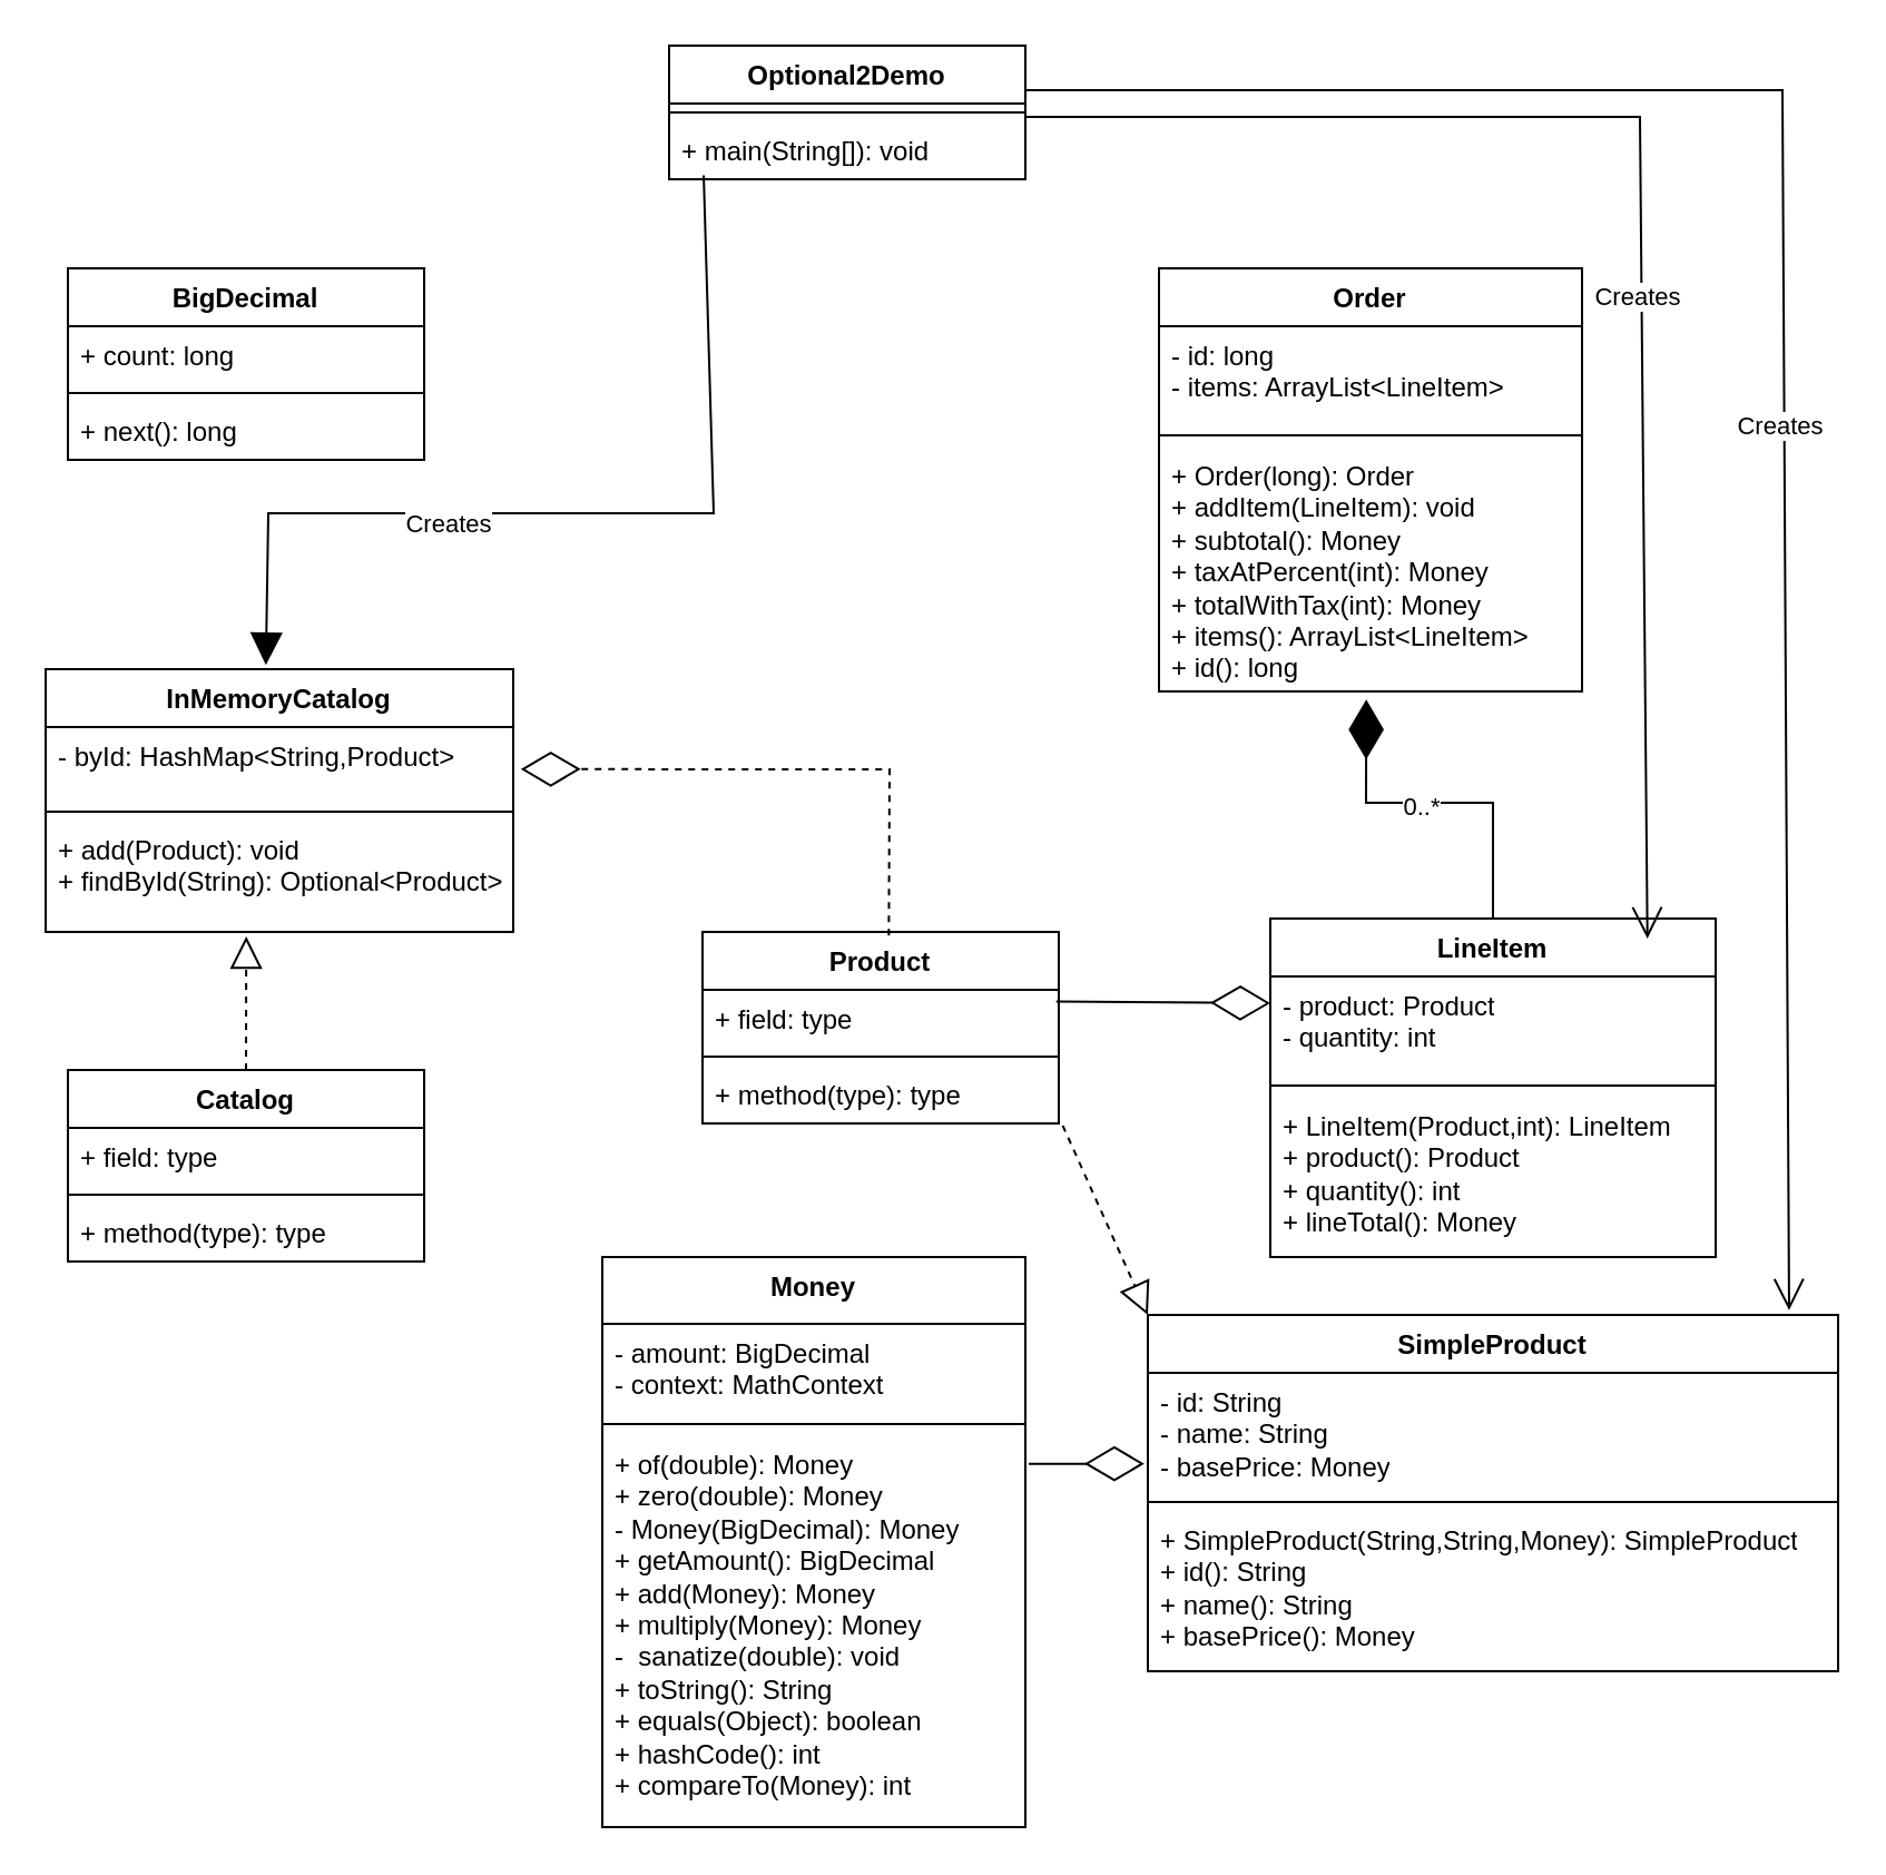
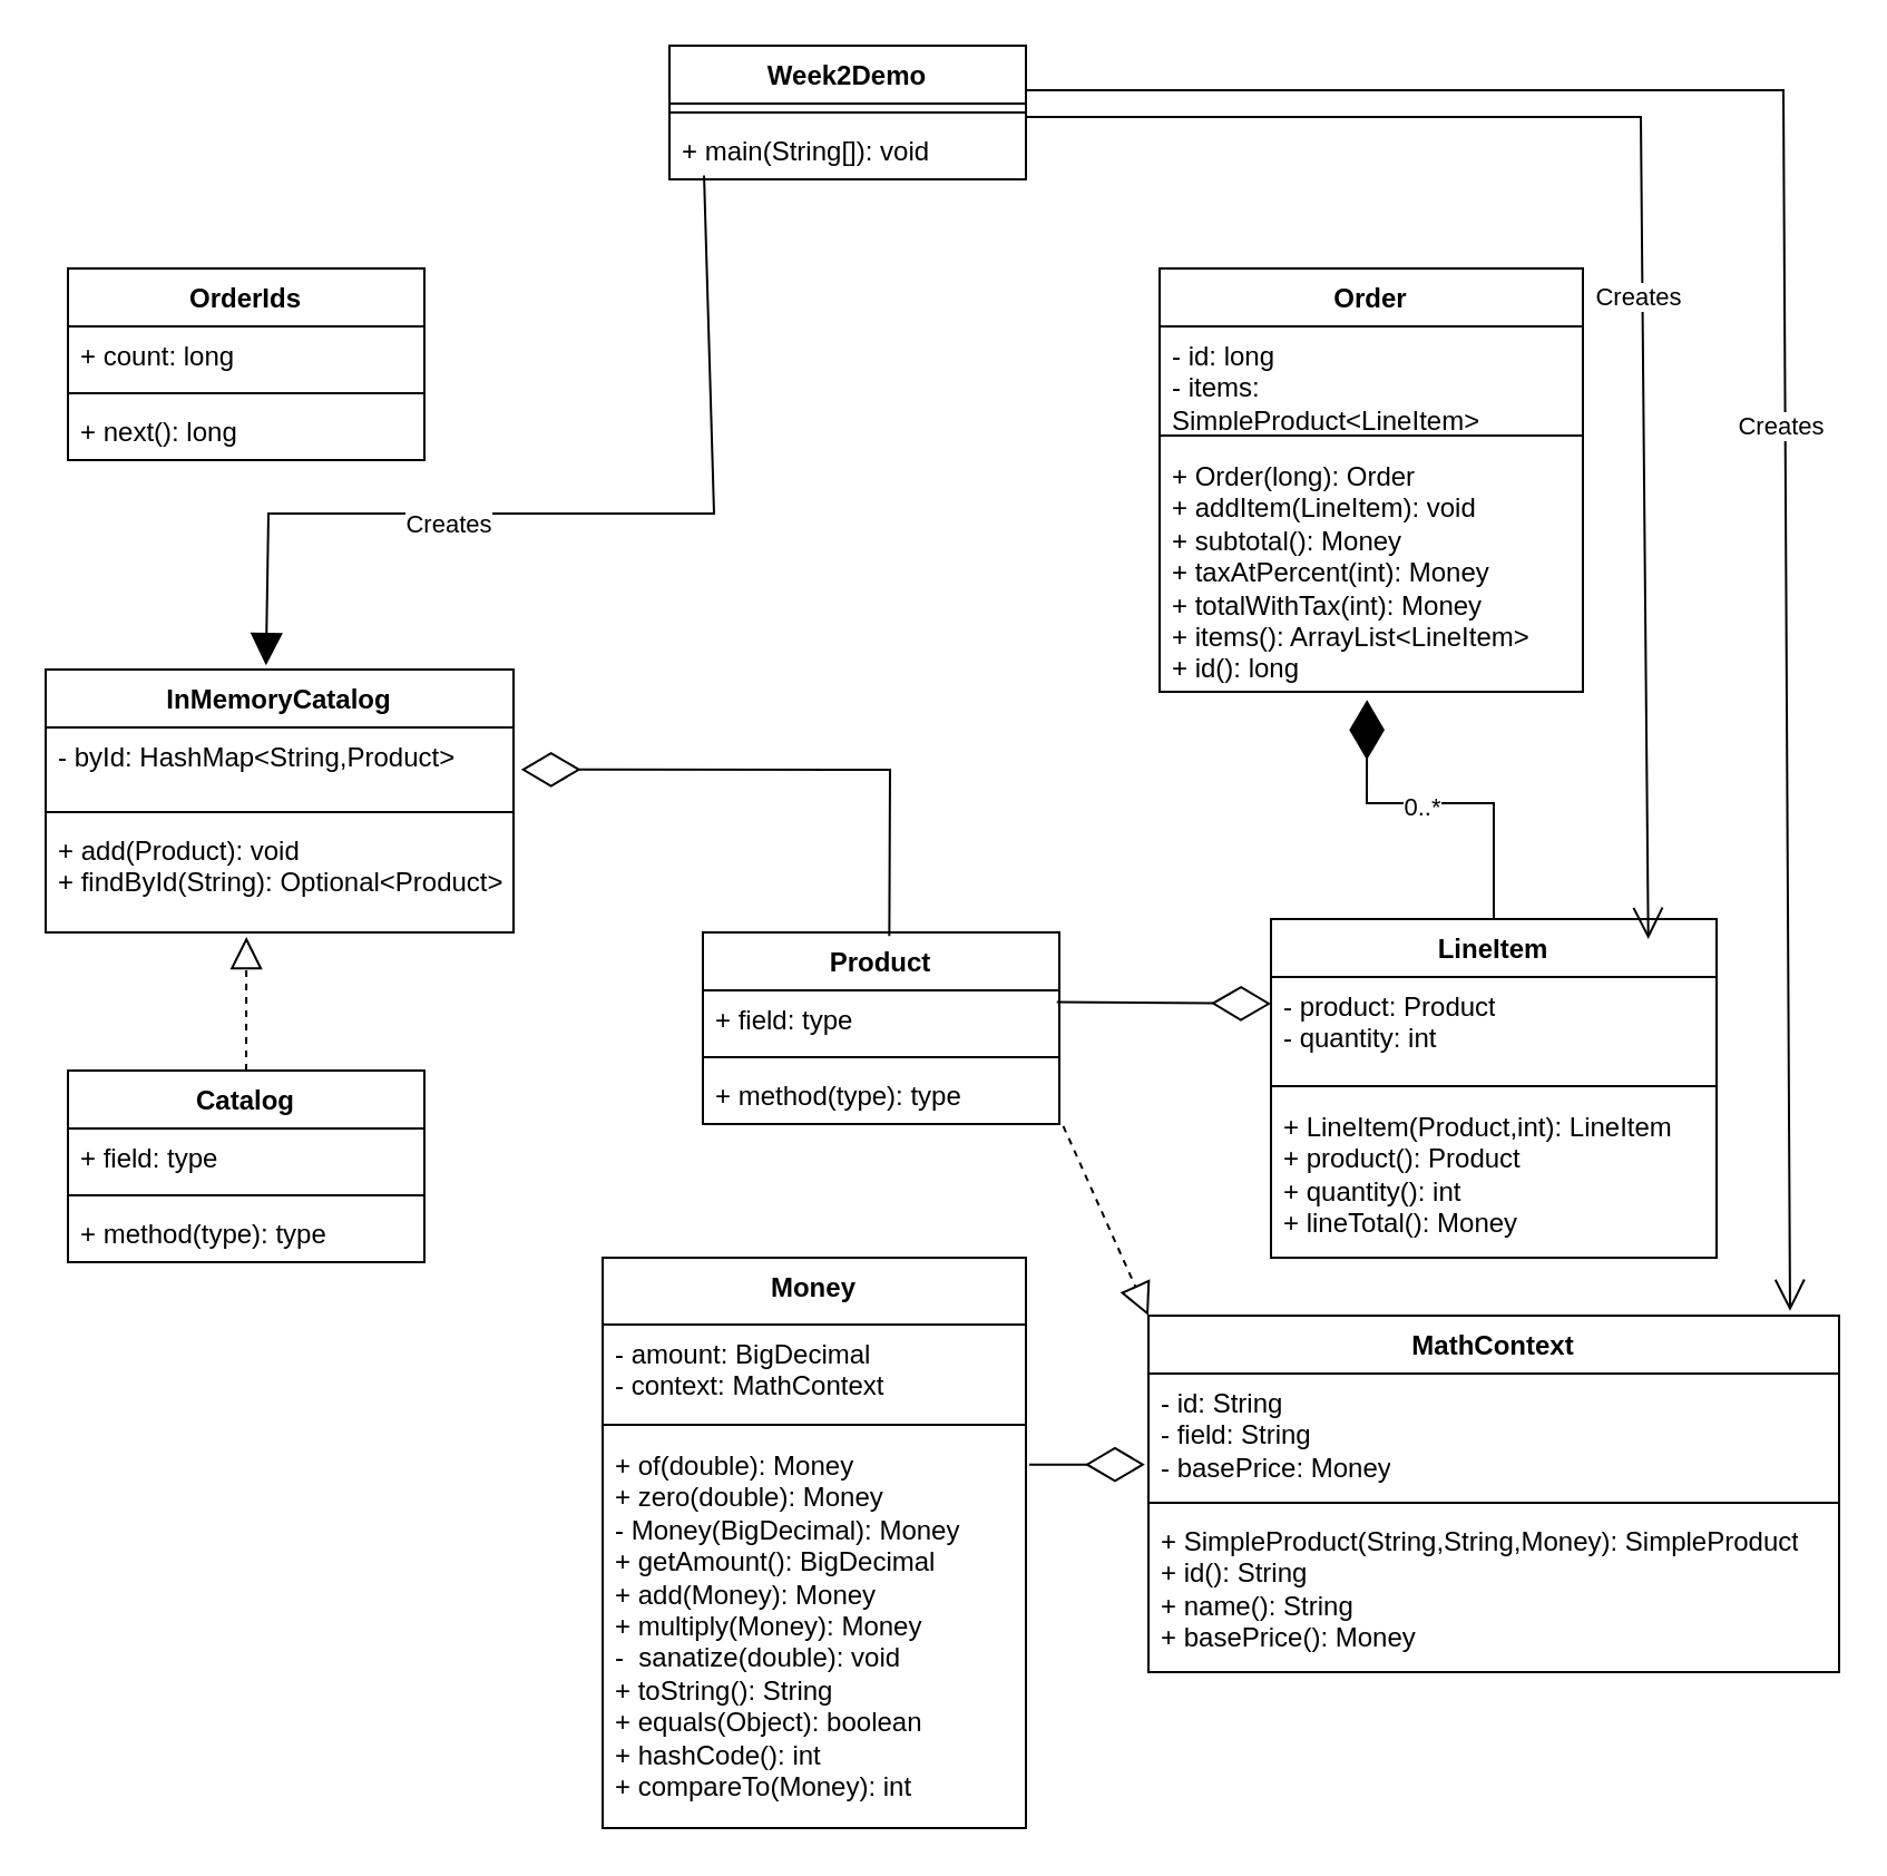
- <mxCell id="14" value="&lt;div&gt;Optional2Demo&lt;/div&gt;" style="swimlane;fontStyle=1;align=center;verticalAlign=top;childLayout=stackLayout;horizontal=1;startSize=26;horizontalStack=0;resizeParent=1;resizeParentMax=0;resizeLast=0;collapsible=1;marginBottom=0;whiteSpace=wrap;html=1;" vertex="1" parent="1"><mxGeometry x="300" y="20" width="160" height="60" as="geometry" /></mxCell>
+ <mxCell id="14" value="&lt;div&gt;Week2Demo&lt;/div&gt;" style="swimlane;fontStyle=1;align=center;verticalAlign=top;childLayout=stackLayout;horizontal=1;startSize=26;horizontalStack=0;resizeParent=1;resizeParentMax=0;resizeLast=0;collapsible=1;marginBottom=0;whiteSpace=wrap;html=1;" vertex="1" parent="1"><mxGeometry x="300" y="20" width="160" height="60" as="geometry" /></mxCell>
- <mxCell id="25" value="&lt;div&gt;BigDecimal&lt;/div&gt;" style="swimlane;fontStyle=1;align=center;verticalAlign=top;childLayout=stackLayout;horizontal=1;startSize=26;horizontalStack=0;resizeParent=1;resizeParentMax=0;resizeLast=0;collapsible=1;marginBottom=0;whiteSpace=wrap;html=1;" vertex="1" parent="1"><mxGeometry x="30" y="120" width="160" height="86" as="geometry"><mxRectangle x="520" y="570" width="90" height="30" as="alternateBounds" /></mxGeometry></mxCell>
+ <mxCell id="25" value="&lt;div&gt;OrderIds&lt;/div&gt;" style="swimlane;fontStyle=1;align=center;verticalAlign=top;childLayout=stackLayout;horizontal=1;startSize=26;horizontalStack=0;resizeParent=1;resizeParentMax=0;resizeLast=0;collapsible=1;marginBottom=0;whiteSpace=wrap;html=1;" vertex="1" parent="1"><mxGeometry x="30" y="120" width="160" height="86" as="geometry"><mxRectangle x="520" y="570" width="90" height="30" as="alternateBounds" /></mxGeometry></mxCell>
- <mxCell id="22" value="&lt;div&gt;- id: long&lt;/div&gt;&lt;div&gt;- items: ArrayList&amp;lt;LineItem&amp;gt;&lt;/div&gt;" style="text;strokeColor=none;fillColor=none;align=left;verticalAlign=top;spacingLeft=4;spacingRight=4;overflow=hidden;rotatable=0;points=[[0,0.5],[1,0.5]];portConstraint=eastwest;whiteSpace=wrap;html=1;" vertex="1" parent="21"><mxGeometry y="26" width="190" height="44" as="geometry" /></mxCell>
+ <mxCell id="22" value="&lt;div&gt;- id: long&lt;/div&gt;&lt;div&gt;- items: SimpleProduct&amp;lt;LineItem&amp;gt;&lt;/div&gt;" style="text;strokeColor=none;fillColor=none;align=left;verticalAlign=top;spacingLeft=4;spacingRight=4;overflow=hidden;rotatable=0;points=[[0,0.5],[1,0.5]];portConstraint=eastwest;whiteSpace=wrap;html=1;" vertex="1" parent="21"><mxGeometry y="26" width="190" height="44" as="geometry" /></mxCell>
- <mxCell id="41" value="" style="endArrow=diamondThin;endFill=0;endSize=24;html=1;rounded=0;entryX=1.016;entryY=0.556;entryDx=0;entryDy=0;entryPerimeter=0;exitX=0.523;exitY=0.019;exitDx=0;exitDy=0;exitPerimeter=0;dashed=1;" edge="1" parent="1" source="29" target="3"><mxGeometry width="160" relative="1" as="geometry"><mxPoint x="270" y="440" as="sourcePoint" /><mxPoint x="430" y="440" as="targetPoint" /><Array as="points"><mxPoint x="399" y="345" /></Array></mxGeometry></mxCell>
+ <mxCell id="41" value="" style="endArrow=diamondThin;endFill=0;endSize=24;html=1;rounded=0;entryX=1.016;entryY=0.556;entryDx=0;entryDy=0;entryPerimeter=0;exitX=0.523;exitY=0.019;exitDx=0;exitDy=0;exitPerimeter=0;" edge="1" parent="1" source="29" target="3"><mxGeometry width="160" relative="1" as="geometry"><mxPoint x="270" y="440" as="sourcePoint" /><mxPoint x="430" y="440" as="targetPoint" /><Array as="points"><mxPoint x="399" y="345" /></Array></mxGeometry></mxCell>
- <mxCell id="33" value="&lt;div&gt;SimpleProduct&lt;/div&gt;" style="swimlane;fontStyle=1;align=center;verticalAlign=top;childLayout=stackLayout;horizontal=1;startSize=26;horizontalStack=0;resizeParent=1;resizeParentMax=0;resizeLast=0;collapsible=1;marginBottom=0;whiteSpace=wrap;html=1;" vertex="1" parent="1"><mxGeometry x="515" y="590" width="310" height="160" as="geometry"><mxRectangle x="520" y="570" width="90" height="30" as="alternateBounds" /></mxGeometry></mxCell>
+ <mxCell id="33" value="&lt;div&gt;MathContext&lt;/div&gt;" style="swimlane;fontStyle=1;align=center;verticalAlign=top;childLayout=stackLayout;horizontal=1;startSize=26;horizontalStack=0;resizeParent=1;resizeParentMax=0;resizeLast=0;collapsible=1;marginBottom=0;whiteSpace=wrap;html=1;" vertex="1" parent="1"><mxGeometry x="515" y="590" width="310" height="160" as="geometry"><mxRectangle x="520" y="570" width="90" height="30" as="alternateBounds" /></mxGeometry></mxCell>
- <mxCell id="34" value="&lt;div&gt;- id: String&lt;/div&gt;&lt;div&gt;- name: String&lt;/div&gt;&lt;div&gt;- basePrice: Money&lt;/div&gt;" style="text;strokeColor=none;fillColor=none;align=left;verticalAlign=top;spacingLeft=4;spacingRight=4;overflow=hidden;rotatable=0;points=[[0,0.5],[1,0.5]];portConstraint=eastwest;whiteSpace=wrap;html=1;" vertex="1" parent="33"><mxGeometry y="26" width="310" height="54" as="geometry" /></mxCell>
+ <mxCell id="34" value="&lt;div&gt;- id: String&lt;/div&gt;&lt;div&gt;- field: String&lt;/div&gt;&lt;div&gt;- basePrice: Money&lt;/div&gt;" style="text;strokeColor=none;fillColor=none;align=left;verticalAlign=top;spacingLeft=4;spacingRight=4;overflow=hidden;rotatable=0;points=[[0,0.5],[1,0.5]];portConstraint=eastwest;whiteSpace=wrap;html=1;" vertex="1" parent="33"><mxGeometry y="26" width="310" height="54" as="geometry" /></mxCell>
